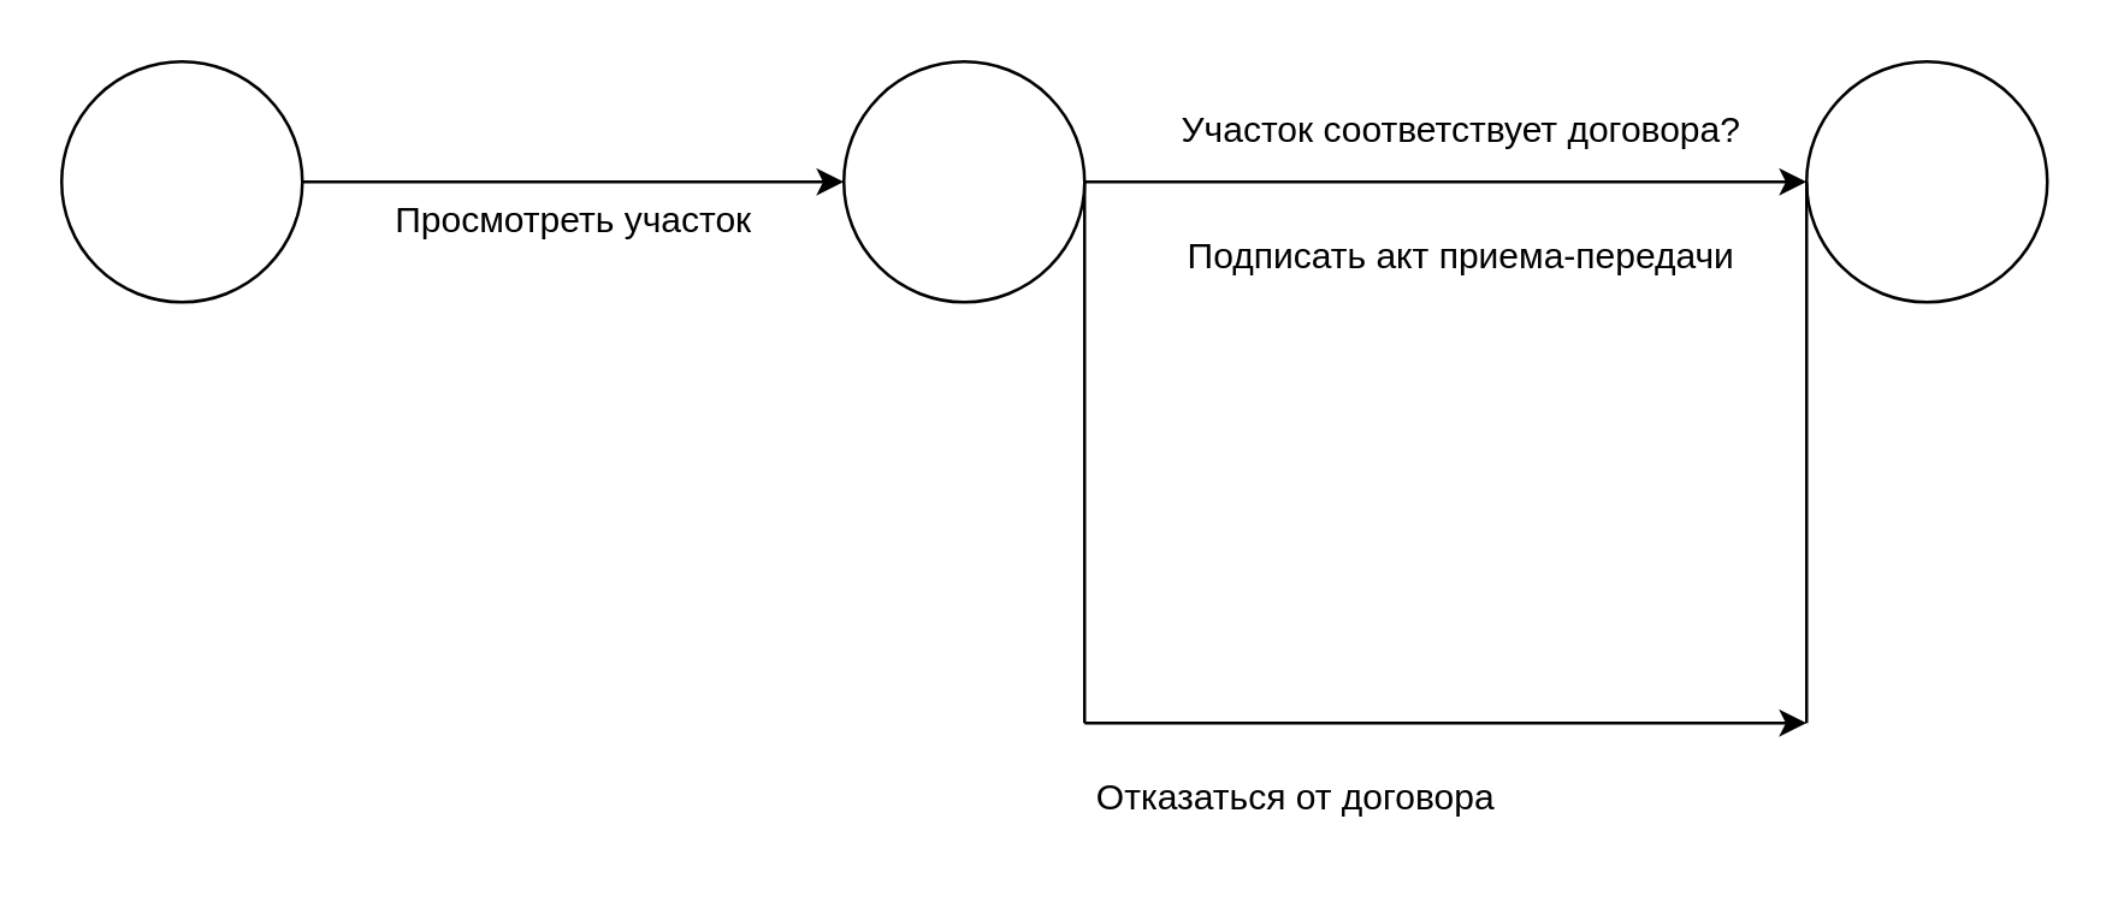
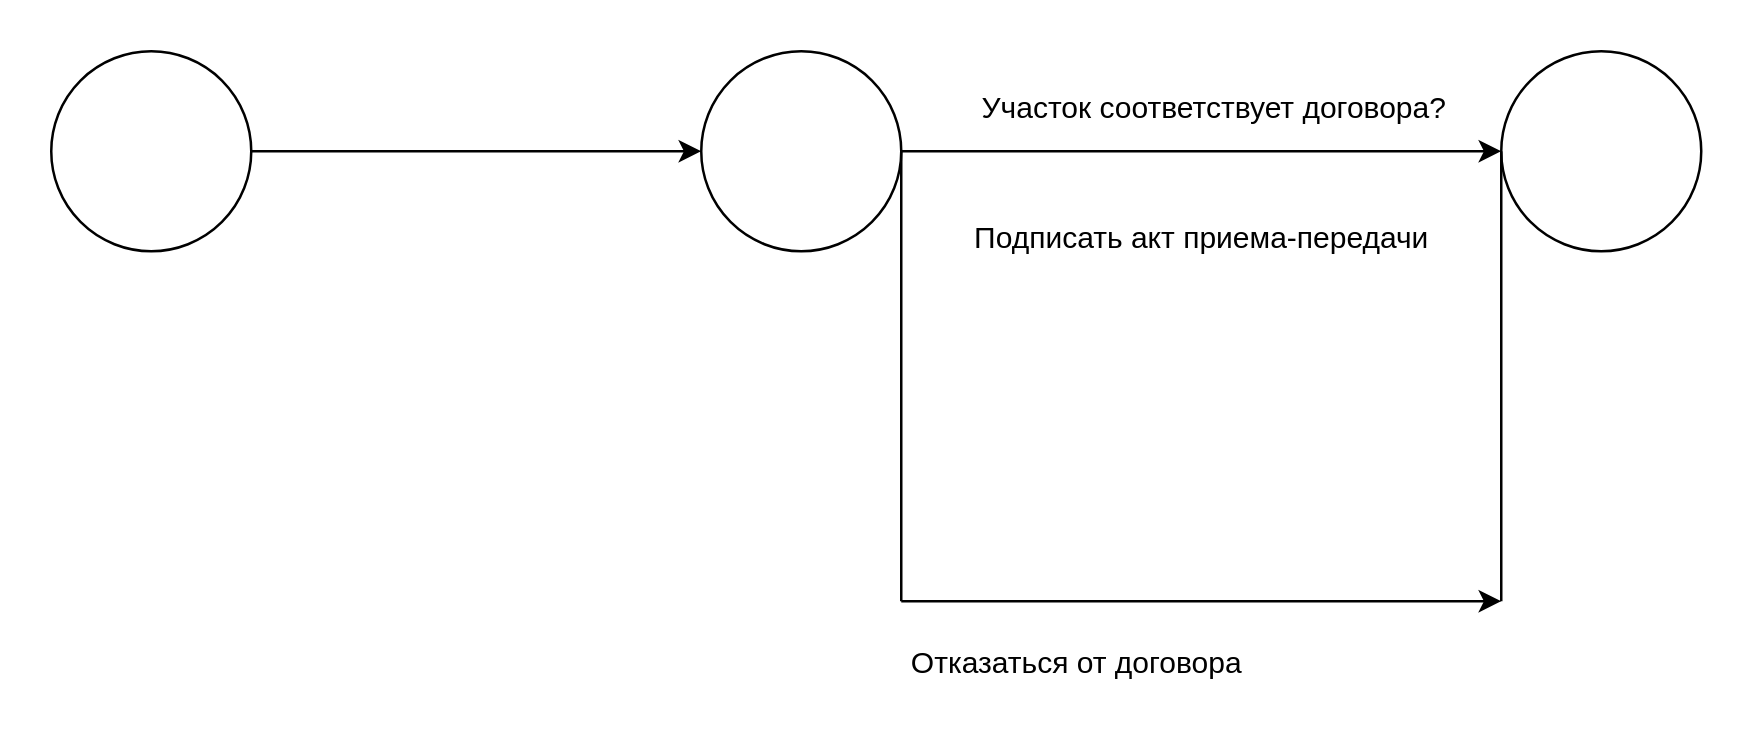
- <mxCell id="7" value="Просмотреть участок" style="text;html=1;align=center;verticalAlign=middle;resizable=0;points=[];autosize=1;strokeColor=none;fillColor=none;" vertex="1" parent="1"><mxGeometry x="120" y="58" width="140" height="30" as="geometry" /></mxCell>
- <mxCell id="9" value="Подписать акт приема-передачи" style="text;html=1;align=center;verticalAlign=middle;resizable=0;points=[];autosize=1;strokeColor=none;fillColor=none;" vertex="1" parent="1"><mxGeometry x="380" y="70" width="210" height="30" as="geometry" /></mxCell>
+ <mxCell id="9" value="Подписать акт приема-передачи" style="text;html=1;align=center;verticalAlign=middle;resizable=0;points=[];autosize=1;strokeColor=none;fillColor=none;" vertex="1" parent="1"><mxGeometry x="375" y="80" width="210" height="30" as="geometry" /></mxCell>
